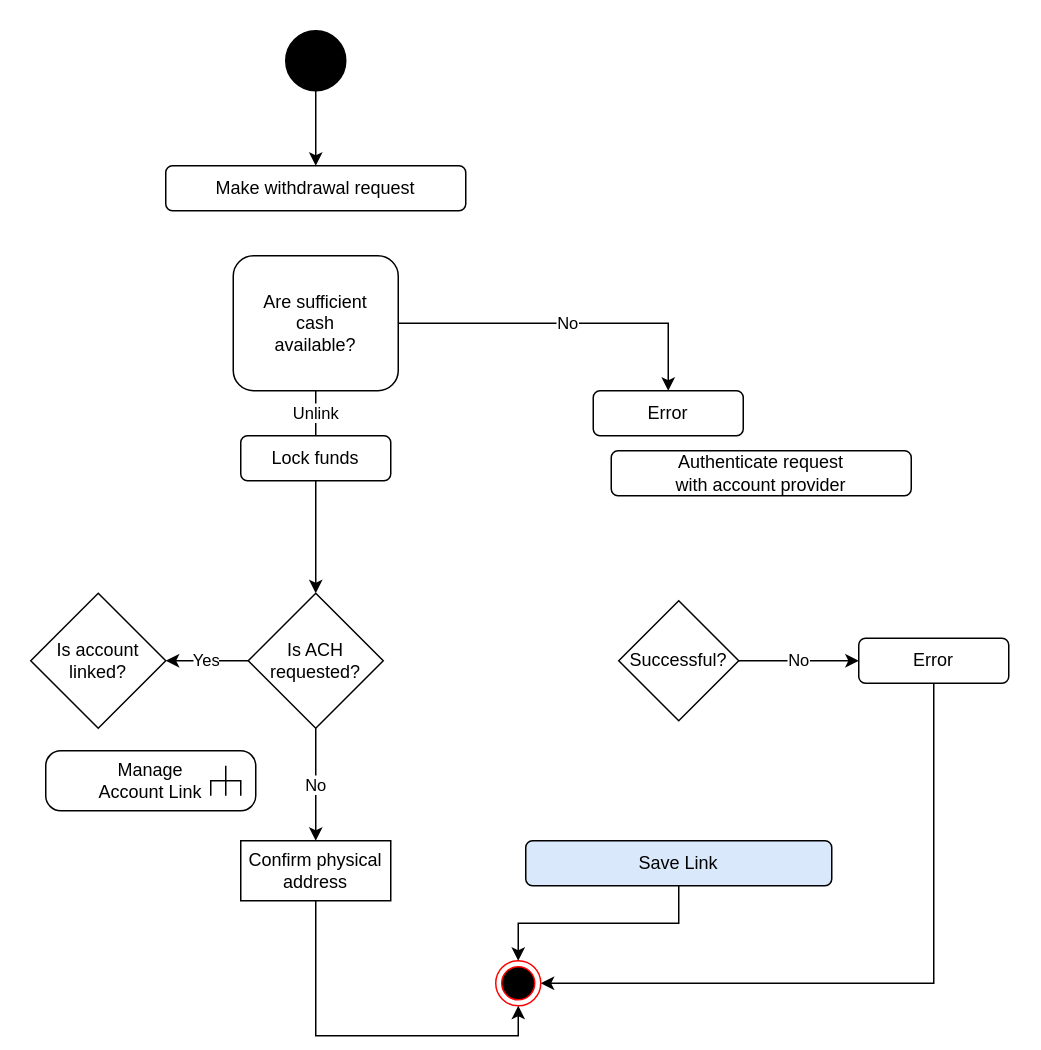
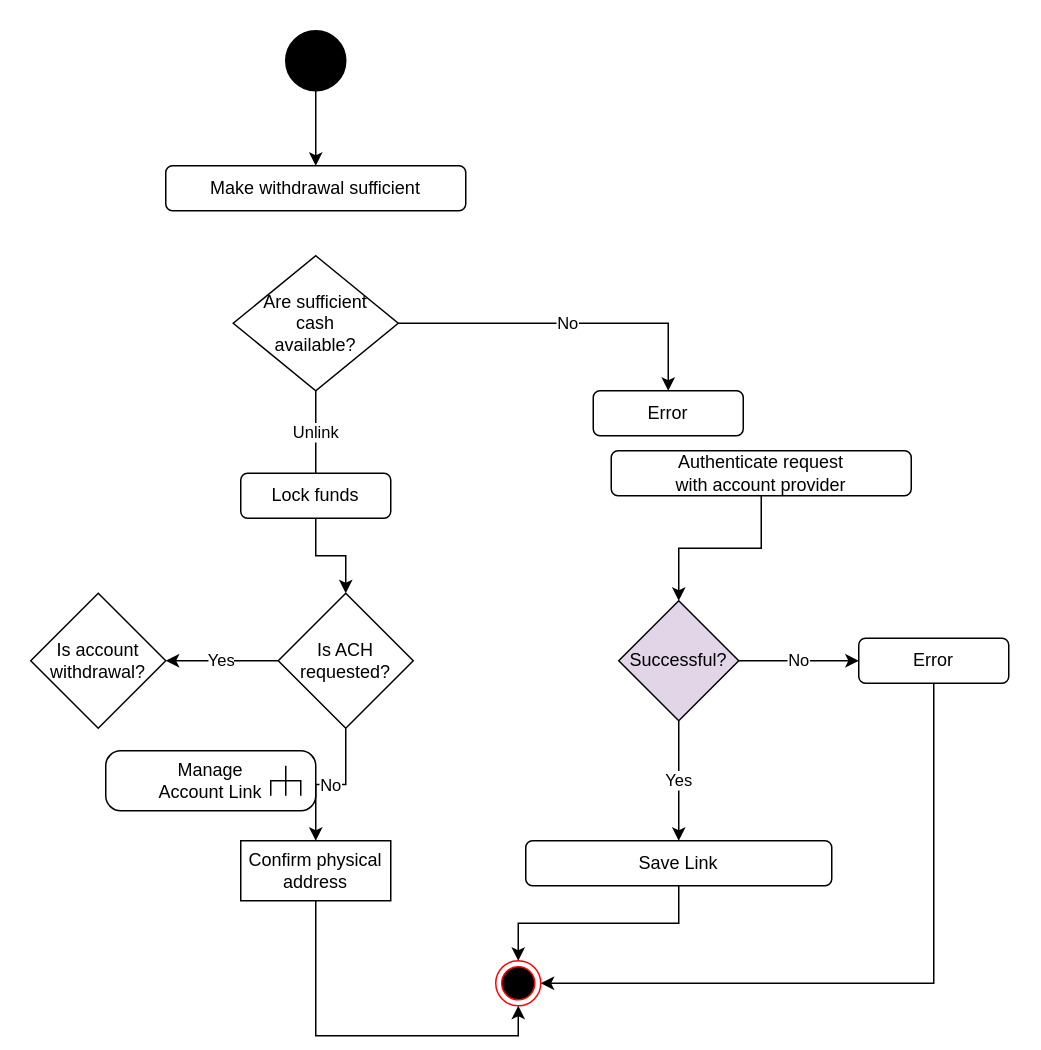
- <mxCell id="4" value="Make withdrawal request" style="rounded=1;whiteSpace=wrap;html=1;fillColor=#FFFFFF;" parent="1" vertex="1"><mxGeometry x="110" y="110" width="200" height="30" as="geometry" /></mxCell>
+ <mxCell id="4" value="Make withdrawal sufficient" style="rounded=1;whiteSpace=wrap;html=1;fillColor=#FFFFFF;" parent="1" vertex="1"><mxGeometry x="110" y="110" width="200" height="30" as="geometry" /></mxCell>
- <mxCell id="7" value="Are sufficient &lt;br&gt;cash &lt;br&gt;available?" style="whiteSpace=wrap;html=1;fillColor=#FFFFFF;rounded=1;" parent="1" vertex="1"><mxGeometry x="155" y="170" width="110" height="90" as="geometry" /></mxCell>
+ <mxCell id="7" value="Are sufficient &lt;br&gt;cash &lt;br&gt;available?" style="rhombus;whiteSpace=wrap;html=1;fillColor=#FFFFFF;" parent="1" vertex="1"><mxGeometry x="155" y="170" width="110" height="90" as="geometry" /></mxCell>
- <mxCell id="19" value="Lock funds" style="rounded=1;whiteSpace=wrap;html=1;fillColor=#FFFFFF;" parent="1" vertex="1"><mxGeometry x="160" y="290" width="100" height="30" as="geometry" /></mxCell>
+ <mxCell id="19" value="Lock funds" style="rounded=1;whiteSpace=wrap;html=1;fillColor=#FFFFFF;" parent="1" vertex="1"><mxGeometry x="160" y="315" width="100" height="30" as="geometry" /></mxCell>
+ <mxCell id="12" value="" style="edgeStyle=orthogonalEdgeStyle;rounded=0;orthogonalLoop=1;jettySize=auto;html=1;entryX=0.5;entryY=0;entryDx=0;entryDy=0;exitX=0.5;exitY=1;exitDx=0;exitDy=0;" parent="1" source="13" target="17" edge="1"><mxGeometry relative="1" as="geometry"><Array as="points" /></mxGeometry></mxCell>
- <mxCell id="26" value="Is account linked?" style="rhombus;whiteSpace=wrap;html=1;fillColor=#FFFFFF;" vertex="1" parent="1"><mxGeometry x="20" y="395" width="90" height="90" as="geometry" /></mxCell>
+ <mxCell id="26" value="Is account withdrawal?" style="rhombus;whiteSpace=wrap;html=1;fillColor=#FFFFFF;" vertex="1" parent="1"><mxGeometry x="20" y="395" width="90" height="90" as="geometry" /></mxCell>
- <mxCell id="22" value="Is ACH requested?" style="rhombus;whiteSpace=wrap;html=1;fillColor=#FFFFFF;" parent="1" vertex="1"><mxGeometry x="165" y="395" width="90" height="90" as="geometry" /></mxCell>
+ <mxCell id="22" value="Is ACH requested?" style="rhombus;whiteSpace=wrap;html=1;fillColor=#FFFFFF;" parent="1" vertex="1"><mxGeometry x="185" y="395" width="90" height="90" as="geometry" /></mxCell>
- <mxCell id="17" value="Successful?" style="rhombus;whiteSpace=wrap;html=1;fillColor=#FFFFFF;" parent="1" vertex="1"><mxGeometry x="412" y="400" width="80" height="80" as="geometry" /></mxCell>
+ <mxCell id="17" value="Successful?" style="rhombus;whiteSpace=wrap;html=1;fillColor=#e1d5e7;" parent="1" vertex="1"><mxGeometry x="412" y="400" width="80" height="80" as="geometry" /></mxCell>
+ <mxCell id="8" value="Yes" style="edgeStyle=orthogonalEdgeStyle;rounded=0;orthogonalLoop=1;jettySize=auto;html=1;exitX=0.5;exitY=1;exitDx=0;exitDy=0;" parent="1" source="17" target="10" edge="1"><mxGeometry relative="1" as="geometry"><mxPoint x="452" y="650" as="sourcePoint" /></mxGeometry></mxCell>
- <mxCell id="27" value="Manage &lt;br&gt;Account Link" style="html=1;shape=mxgraph.sysml.callBehAct;whiteSpace=wrap;align=center;" vertex="1" parent="1"><mxGeometry x="30" y="500" width="140" height="40" as="geometry" /></mxCell>
+ <mxCell id="27" value="Manage &lt;br&gt;Account Link" style="html=1;shape=mxgraph.sysml.callBehAct;whiteSpace=wrap;align=center;" vertex="1" parent="1"><mxGeometry x="70" y="500" width="140" height="40" as="geometry" /></mxCell>
- <mxCell id="10" value="Save Link" style="rounded=1;whiteSpace=wrap;html=1;fillColor=#dae8fc;" parent="1" vertex="1"><mxGeometry x="350" y="560" width="204" height="30" as="geometry" /></mxCell>
+ <mxCell id="10" value="Save Link" style="rounded=1;whiteSpace=wrap;html=1;fillColor=#FFFFFF;" parent="1" vertex="1"><mxGeometry x="350" y="560" width="204" height="30" as="geometry" /></mxCell>
